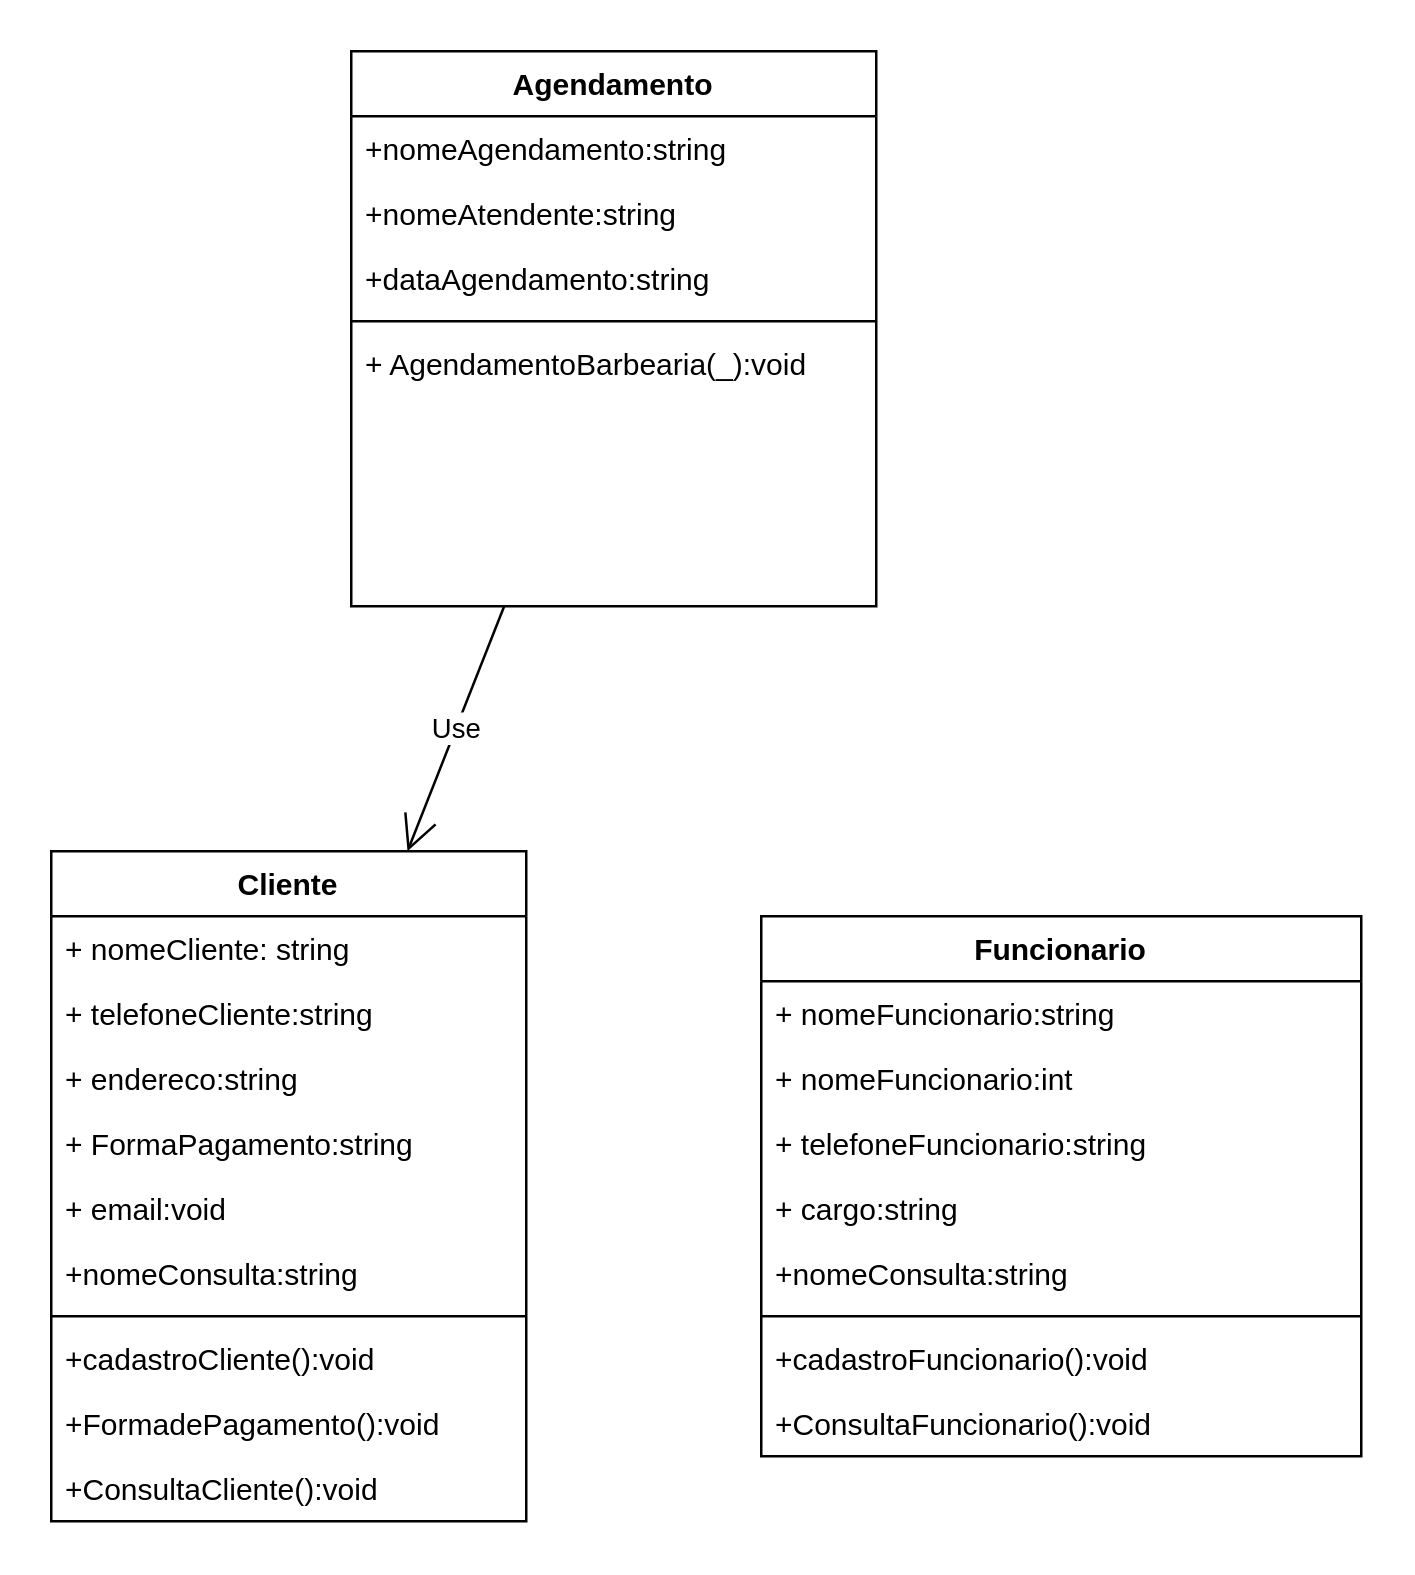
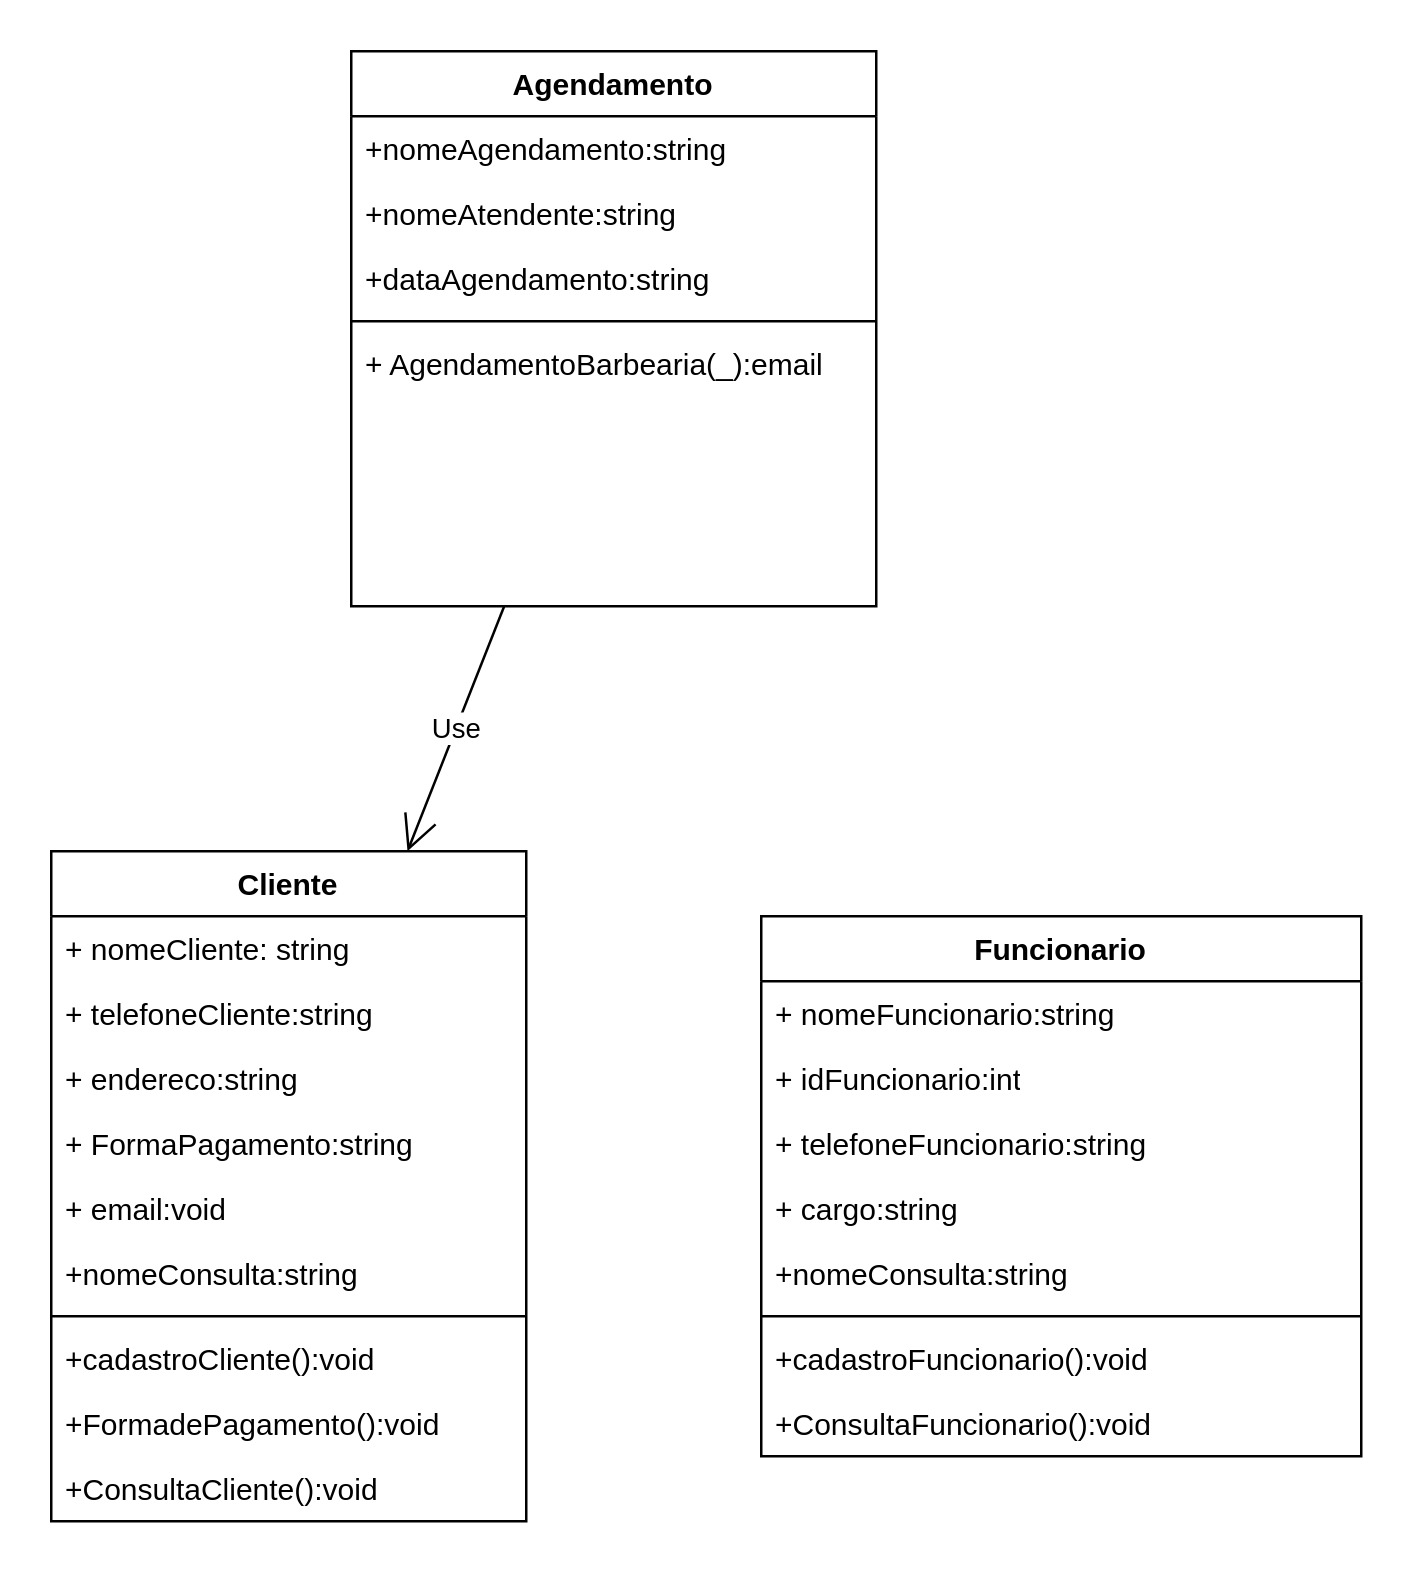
- <mxCell id="27" value="+ AgendamentoBarbearia(_):void" style="text;strokeColor=none;fillColor=none;align=left;verticalAlign=top;spacingLeft=4;spacingRight=4;overflow=hidden;rotatable=0;points=[[0,0.5],[1,0.5]];portConstraint=eastwest;whiteSpace=wrap;html=1;" parent="22" vertex="1"><mxGeometry y="112" width="210" height="110" as="geometry" /></mxCell>
+ <mxCell id="27" value="+ AgendamentoBarbearia(_):email" style="text;strokeColor=none;fillColor=none;align=left;verticalAlign=top;spacingLeft=4;spacingRight=4;overflow=hidden;rotatable=0;points=[[0,0.5],[1,0.5]];portConstraint=eastwest;whiteSpace=wrap;html=1;" parent="22" vertex="1"><mxGeometry y="112" width="210" height="110" as="geometry" /></mxCell>
- <mxCell id="15" value="+ nomeFuncionario:int" style="text;strokeColor=none;fillColor=none;align=left;verticalAlign=top;spacingLeft=4;spacingRight=4;overflow=hidden;rotatable=0;points=[[0,0.5],[1,0.5]];portConstraint=eastwest;whiteSpace=wrap;html=1;" parent="13" vertex="1"><mxGeometry y="52" width="240" height="26" as="geometry" /></mxCell>
+ <mxCell id="15" value="+ idFuncionario:int" style="text;strokeColor=none;fillColor=none;align=left;verticalAlign=top;spacingLeft=4;spacingRight=4;overflow=hidden;rotatable=0;points=[[0,0.5],[1,0.5]];portConstraint=eastwest;whiteSpace=wrap;html=1;" parent="13" vertex="1"><mxGeometry y="52" width="240" height="26" as="geometry" /></mxCell>
